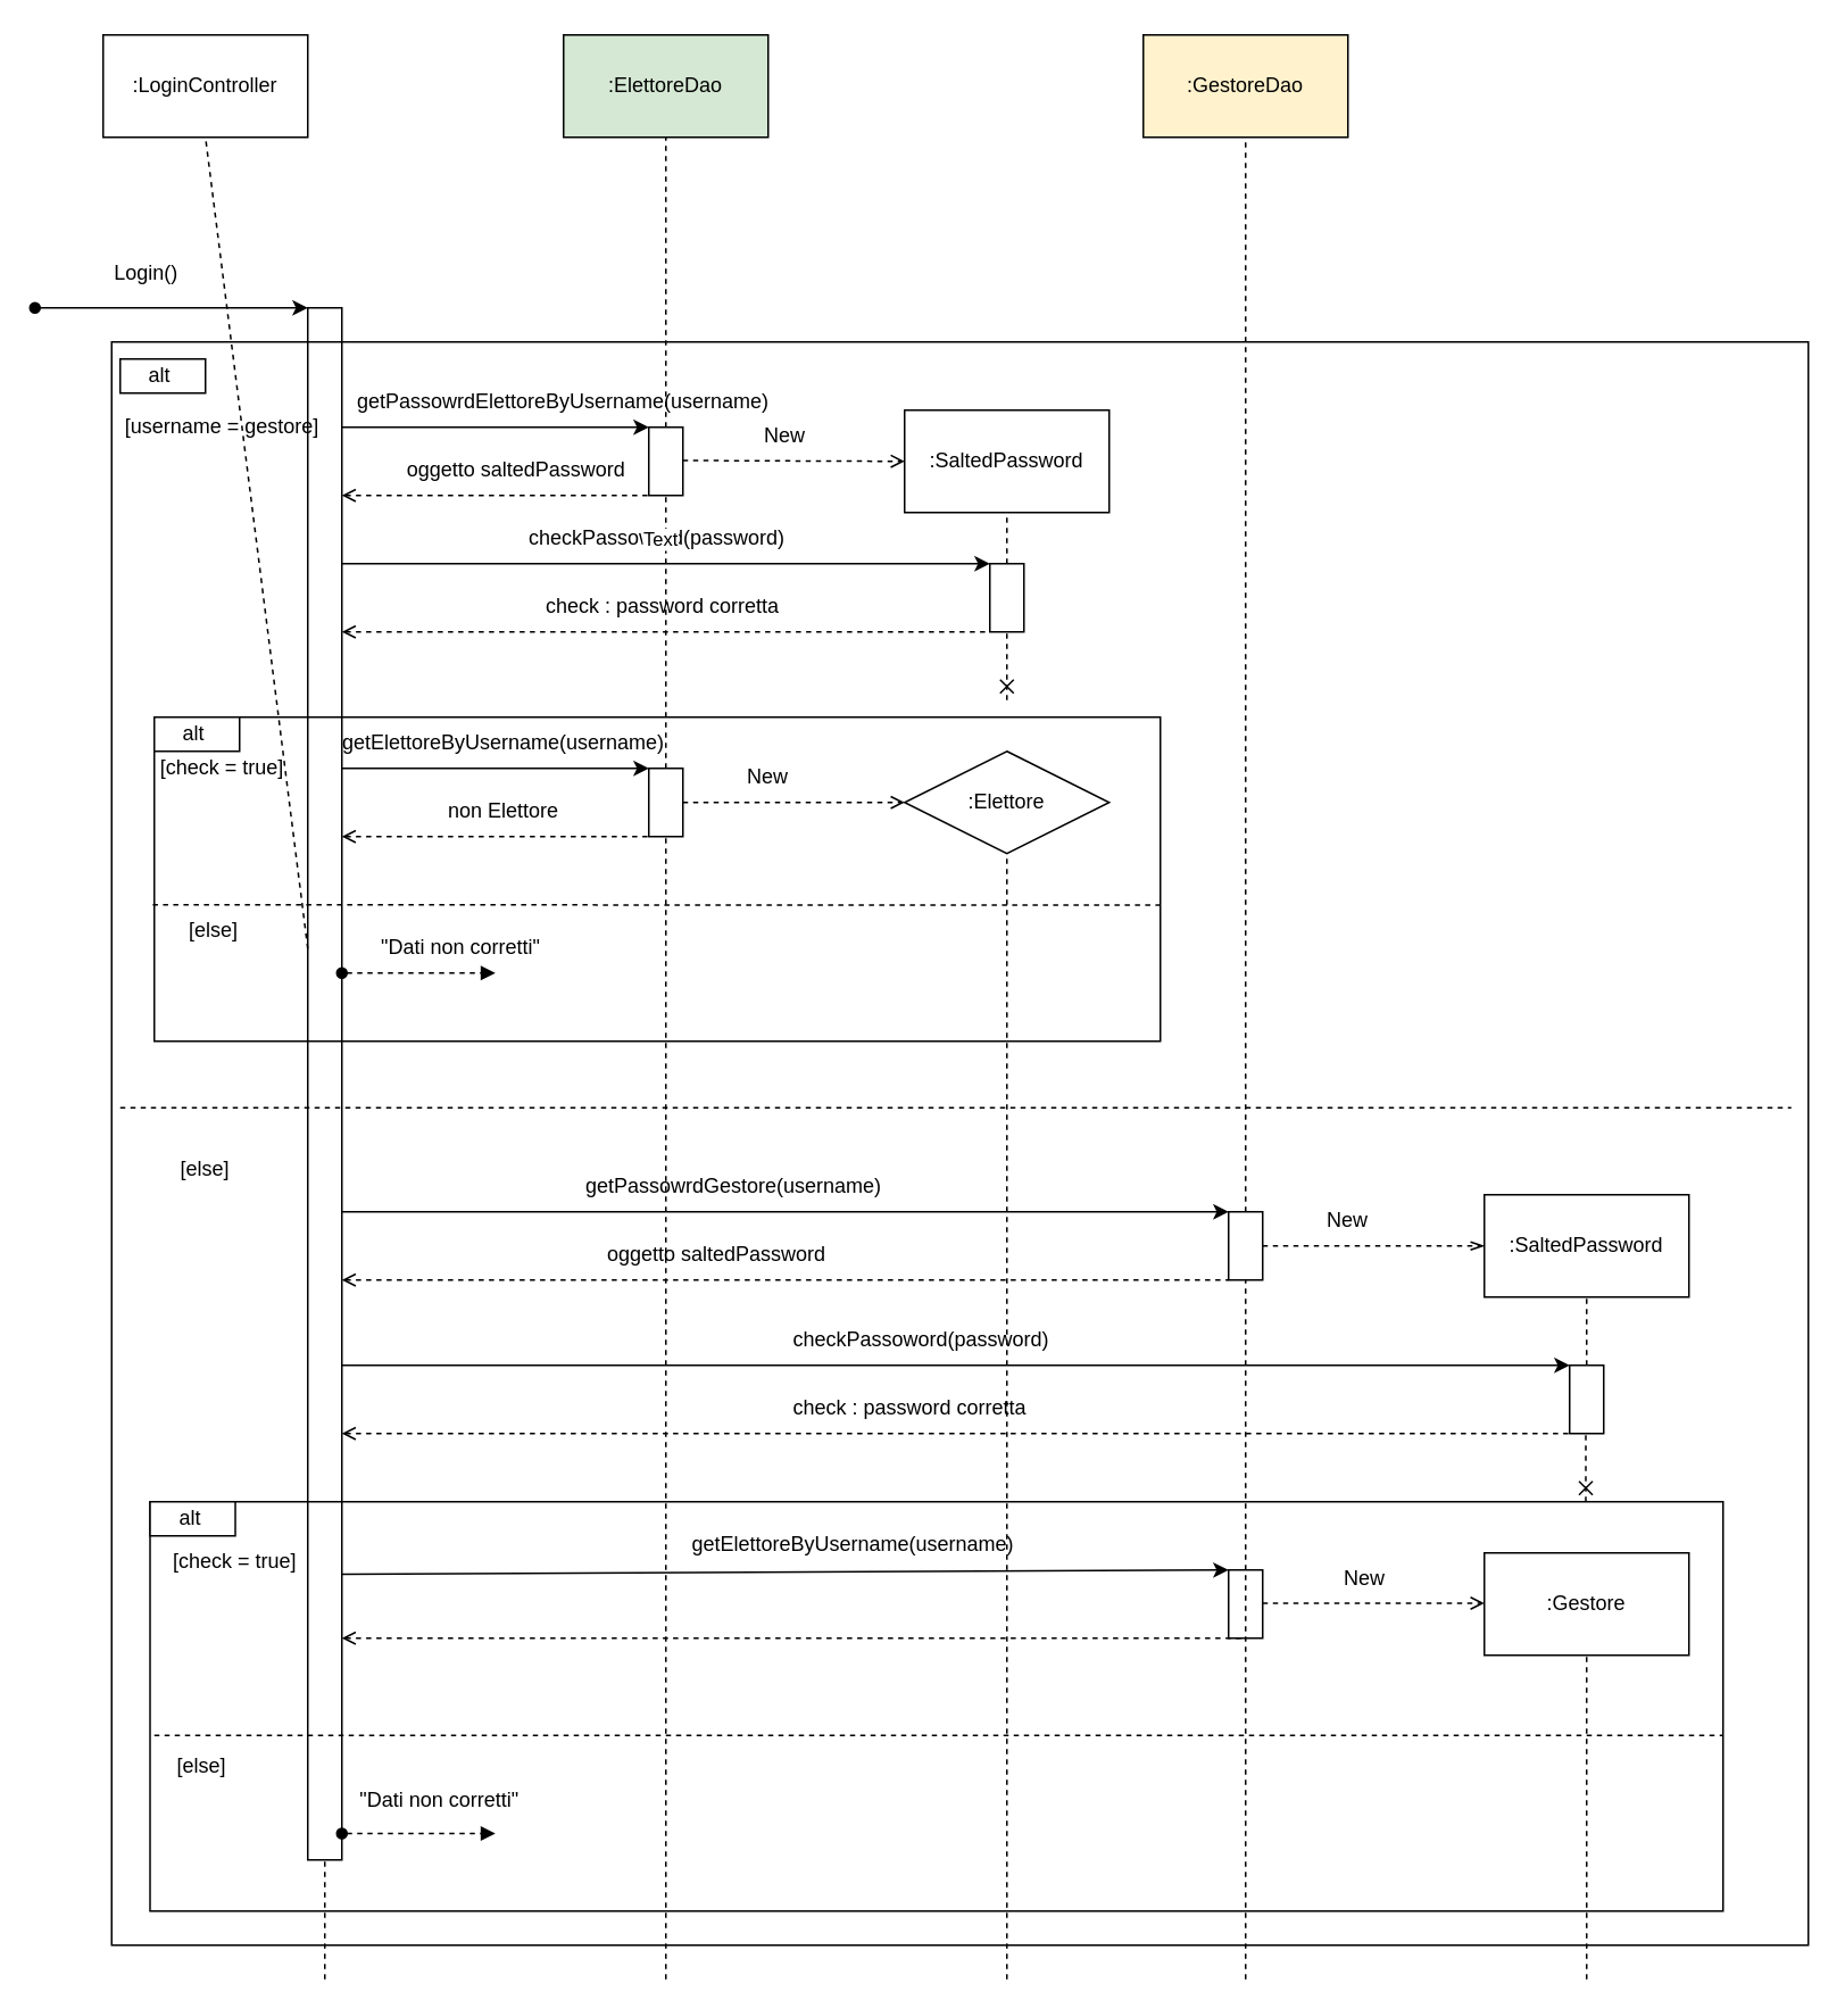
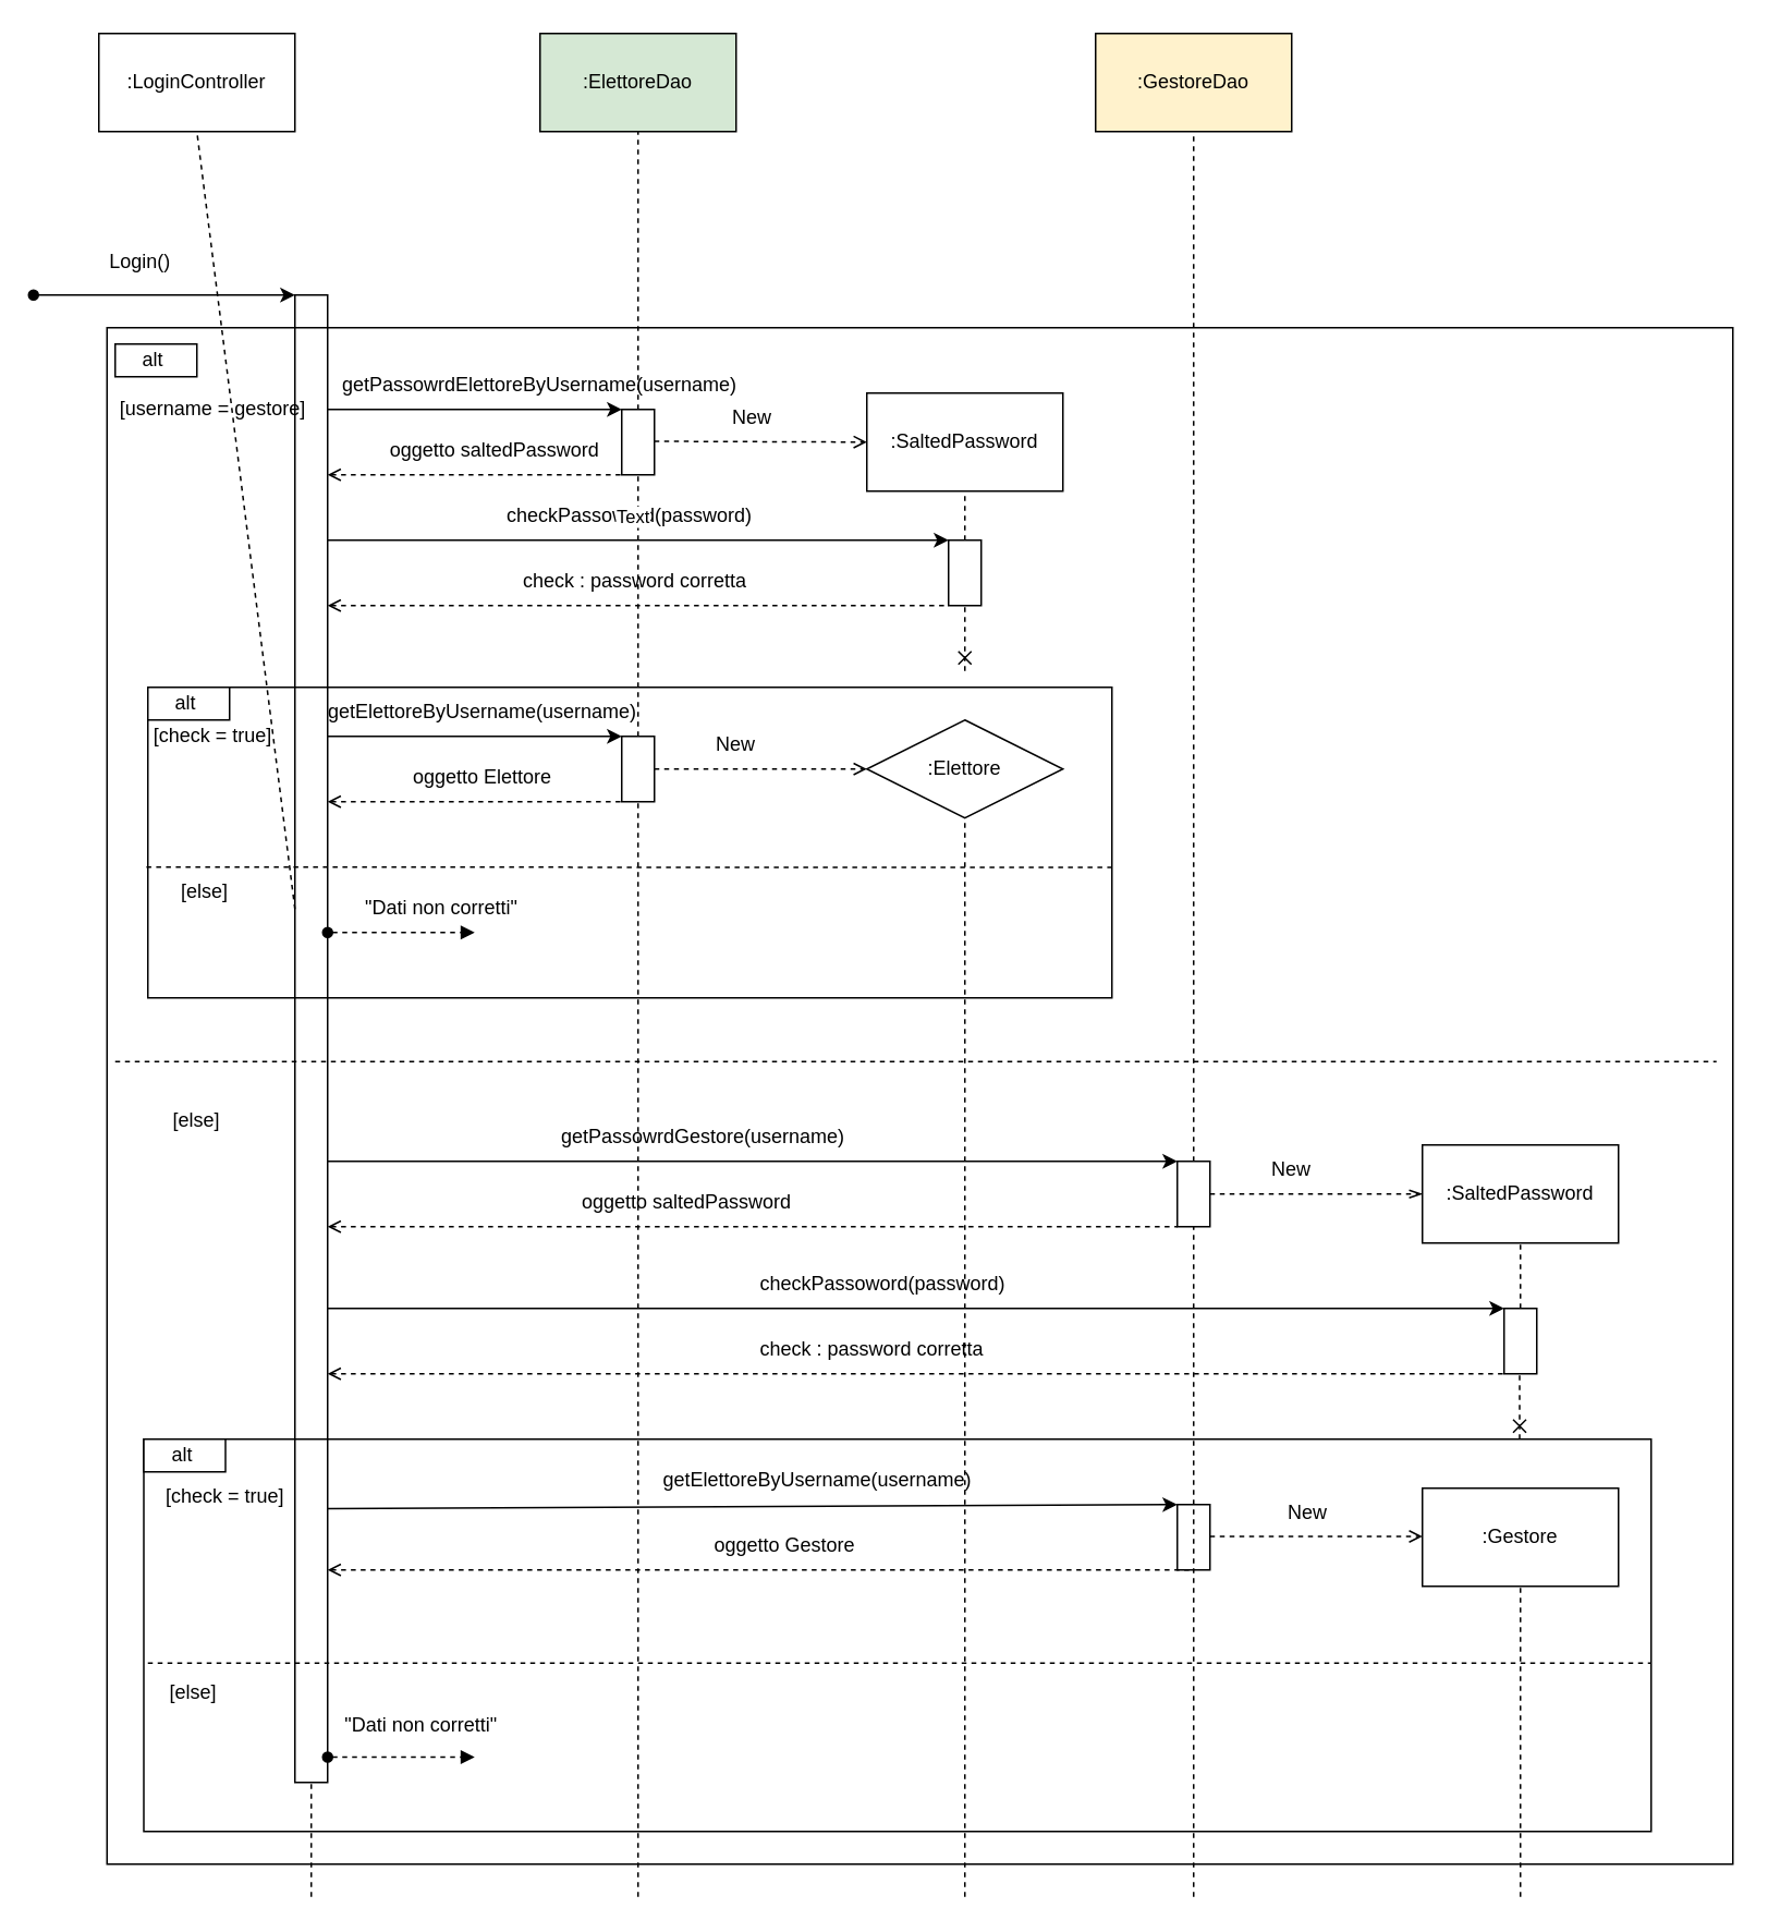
- <mxCell id="53" value="non Elettore" style="text;html=1;strokeColor=none;fillColor=none;align=center;verticalAlign=middle;whiteSpace=wrap;rounded=0;" vertex="1" parent="1"><mxGeometry x="250" y="460" width="90" height="30" as="geometry" /></mxCell>
+ <mxCell id="53" value="oggetto Elettore" style="text;html=1;strokeColor=none;fillColor=none;align=center;verticalAlign=middle;whiteSpace=wrap;rounded=0;" vertex="1" parent="1"><mxGeometry x="250" y="460" width="90" height="30" as="geometry" /></mxCell>
+ <mxCell id="77" value="oggetto Gestore" style="text;html=1;strokeColor=none;fillColor=none;align=center;verticalAlign=middle;whiteSpace=wrap;rounded=0;" vertex="1" parent="1"><mxGeometry x="420" y="930" width="120" height="30" as="geometry" /></mxCell>
